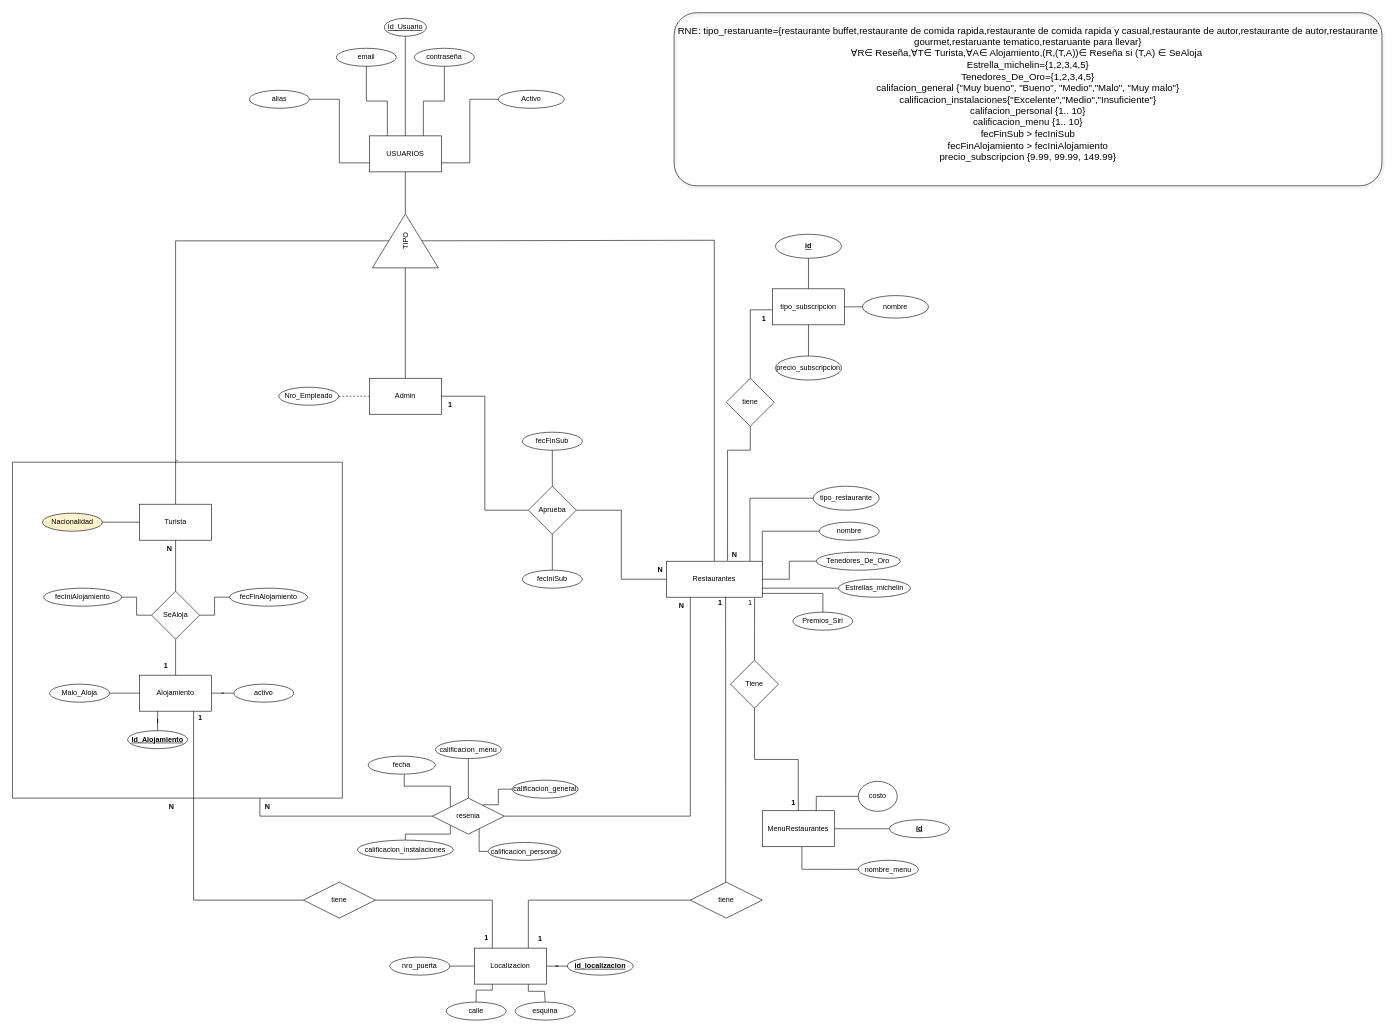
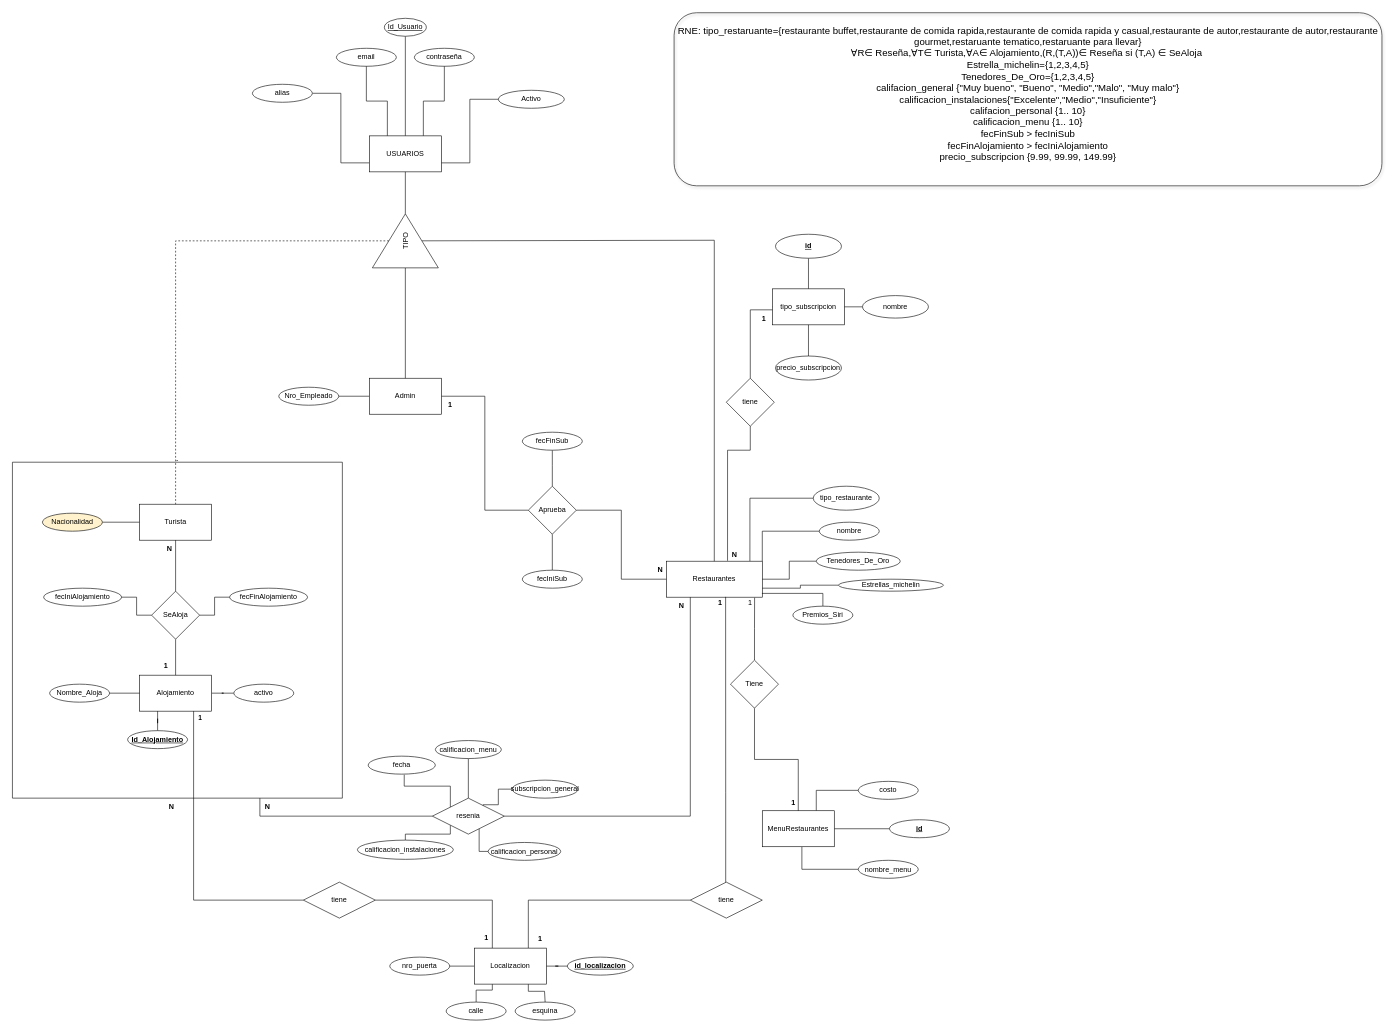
- <mxCell id="55" value="alias" style="ellipse;whiteSpace=wrap;html=1;" vertex="1" parent="1"><mxGeometry x="415" y="150" width="100" height="30" as="geometry" /></mxCell>
+ <mxCell id="55" value="alias" style="ellipse;whiteSpace=wrap;html=1;" vertex="1" parent="1"><mxGeometry x="420" y="140" width="100" height="30" as="geometry" /></mxCell>
- <mxCell id="61" style="edgeStyle=orthogonalEdgeStyle;rounded=0;orthogonalLoop=1;jettySize=auto;html=1;endArrow=none;endFill=0;entryX=0.5;entryY=0;entryDx=0;entryDy=0;" edge="1" parent="1" source="65" target="18"><mxGeometry relative="1" as="geometry"><mxPoint x="250" y="795" as="targetPoint" /></mxGeometry></mxCell>
+ <mxCell id="61" style="edgeStyle=orthogonalEdgeStyle;rounded=0;orthogonalLoop=1;jettySize=auto;html=1;endArrow=none;endFill=0;entryX=0.5;entryY=0;entryDx=0;entryDy=0;dashed=1;" edge="1" parent="1" source="65" target="18"><mxGeometry relative="1" as="geometry"><mxPoint x="250" y="795" as="targetPoint" /></mxGeometry></mxCell>
- <mxCell id="10" style="edgeStyle=orthogonalEdgeStyle;rounded=0;orthogonalLoop=1;jettySize=auto;html=1;entryX=1;entryY=0.5;entryDx=0;entryDy=0;endArrow=none;endFill=0;dashed=1;" edge="1" parent="1" source="11" target="66"><mxGeometry relative="1" as="geometry" /></mxCell>
+ <mxCell id="10" style="edgeStyle=orthogonalEdgeStyle;rounded=0;orthogonalLoop=1;jettySize=auto;html=1;entryX=1;entryY=0.5;entryDx=0;entryDy=0;endArrow=none;endFill=0;" edge="1" parent="1" source="11" target="66"><mxGeometry relative="1" as="geometry" /></mxCell>
- <mxCell id="91" value="Estrellas_michelin" style="ellipse;whiteSpace=wrap;html=1;" vertex="1" parent="1"><mxGeometry x="1397" y="965" width="120" height="30" as="geometry" /></mxCell>
+ <mxCell id="91" value="Estrellas_michelin" style="ellipse;whiteSpace=wrap;html=1;" vertex="1" parent="1"><mxGeometry x="1397" y="965" width="175" height="20" as="geometry" /></mxCell>
- <mxCell id="93" value="Premios_Siri" style="ellipse;whiteSpace=wrap;html=1;" vertex="1" parent="1"><mxGeometry x="1321" y="1020" width="100" height="30" as="geometry" /></mxCell>
+ <mxCell id="93" value="Premios_Siri" style="ellipse;whiteSpace=wrap;html=1;" vertex="1" parent="1"><mxGeometry x="1321" y="1010" width="100" height="30" as="geometry" /></mxCell>
- <mxCell id="29" value="Malo_Aloja" style="ellipse;whiteSpace=wrap;html=1;" vertex="1" parent="16"><mxGeometry x="62" y="370" width="100" height="30" as="geometry" /></mxCell>
+ <mxCell id="29" value="Nombre_Aloja" style="ellipse;whiteSpace=wrap;html=1;" vertex="1" parent="16"><mxGeometry x="62" y="370" width="100" height="30" as="geometry" /></mxCell>
- <mxCell id="120" value="calificacion_general" style="ellipse;whiteSpace=wrap;html=1;" vertex="1" parent="1"><mxGeometry x="853" y="1300" width="110" height="30" as="geometry" /></mxCell>
+ <mxCell id="120" value="subscripcion_general" style="ellipse;whiteSpace=wrap;html=1;" vertex="1" parent="1"><mxGeometry x="853" y="1300" width="110" height="30" as="geometry" /></mxCell>
- <mxCell id="95" value="costo" style="ellipse;whiteSpace=wrap;html=1;" vertex="1" parent="1"><mxGeometry x="1430" y="1302" width="65" height="50" as="geometry" /></mxCell>
+ <mxCell id="95" value="costo" style="ellipse;whiteSpace=wrap;html=1;" vertex="1" parent="1"><mxGeometry x="1430" y="1302" width="100" height="30" as="geometry" /></mxCell>
